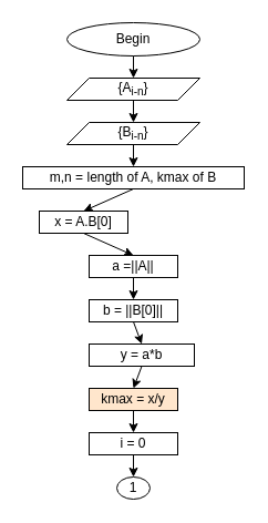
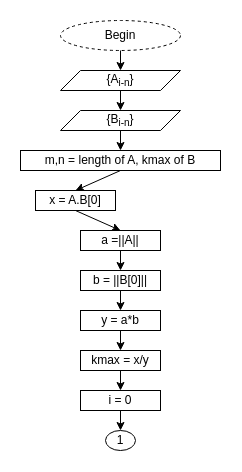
- <mxCell id="2" value="Begin" style="ellipse;whiteSpace=wrap;html=1;" vertex="1" parent="1"><mxGeometry x="60" y="20" width="120" height="30" as="geometry" /></mxCell>
+ <mxCell id="2" value="Begin" style="ellipse;whiteSpace=wrap;html=1;dashed=1;" vertex="1" parent="1"><mxGeometry x="60" y="20" width="120" height="30" as="geometry" /></mxCell>
- <mxCell id="11" value="y = a*b" style="rounded=0;whiteSpace=wrap;html=1;" vertex="1" parent="1"><mxGeometry x="80" y="310" width="95" height="20" as="geometry" /></mxCell>
+ <mxCell id="11" value="y = a*b" style="rounded=0;whiteSpace=wrap;html=1;" vertex="1" parent="1"><mxGeometry x="80" y="310" width="80" height="20" as="geometry" /></mxCell>
- <mxCell id="14" value="kmax = x/y" style="rounded=0;whiteSpace=wrap;html=1;fillColor=#ffe6cc;" vertex="1" parent="1"><mxGeometry x="80" y="350" width="80" height="20" as="geometry" /></mxCell>
+ <mxCell id="14" value="kmax = x/y" style="rounded=0;whiteSpace=wrap;html=1;" vertex="1" parent="1"><mxGeometry x="80" y="350" width="80" height="20" as="geometry" /></mxCell>
